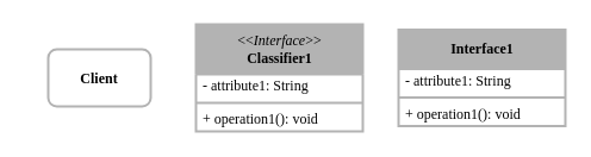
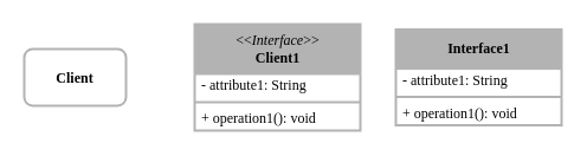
- <mxCell id="3" value="&amp;lt;&amp;lt;&lt;i&gt;Interface&lt;/i&gt;&amp;gt;&amp;gt;&lt;br&gt;&lt;b&gt;Classifier1&lt;/b&gt;" style="swimlane;fontStyle=0;align=center;verticalAlign=middle;childLayout=stackLayout;horizontal=1;startSize=42;horizontalStack=0;resizeParent=1;resizeParentMax=0;resizeLast=0;collapsible=0;marginBottom=0;html=1;strokeColor=#B3B3B3;strokeWidth=2;fontFamily=Verdana;rounded=0;fillColor=#B3B3B3;" vertex="1" parent="1"><mxGeometry x="164" y="20" width="140" height="90" as="geometry" /></mxCell>
+ <mxCell id="3" value="&amp;lt;&amp;lt;&lt;i&gt;Interface&lt;/i&gt;&amp;gt;&amp;gt;&lt;br&gt;&lt;b&gt;Client1&lt;/b&gt;" style="swimlane;fontStyle=0;align=center;verticalAlign=middle;childLayout=stackLayout;horizontal=1;startSize=42;horizontalStack=0;resizeParent=1;resizeParentMax=0;resizeLast=0;collapsible=0;marginBottom=0;html=1;strokeColor=#B3B3B3;strokeWidth=2;fontFamily=Verdana;rounded=0;fillColor=#B3B3B3;" vertex="1" parent="1"><mxGeometry x="164" y="20" width="140" height="90" as="geometry" /></mxCell>
- <mxCell id="2" value="Client" style="fontStyle=1;rounded=1;fontFamily=Verdana;strokeColor=#B3B3B3;strokeWidth=2;" vertex="1" parent="1"><mxGeometry x="40" y="41" width="86" height="48" as="geometry" /></mxCell>
+ <mxCell id="2" value="Client" style="fontStyle=1;rounded=1;fontFamily=Verdana;strokeColor=#B3B3B3;strokeWidth=2;" vertex="1" parent="1"><mxGeometry x="20" y="41" width="86" height="48" as="geometry" /></mxCell>
